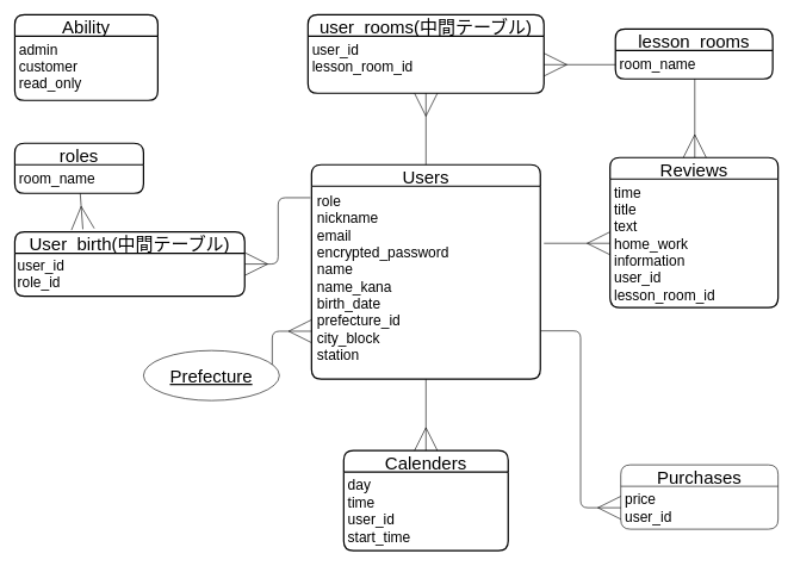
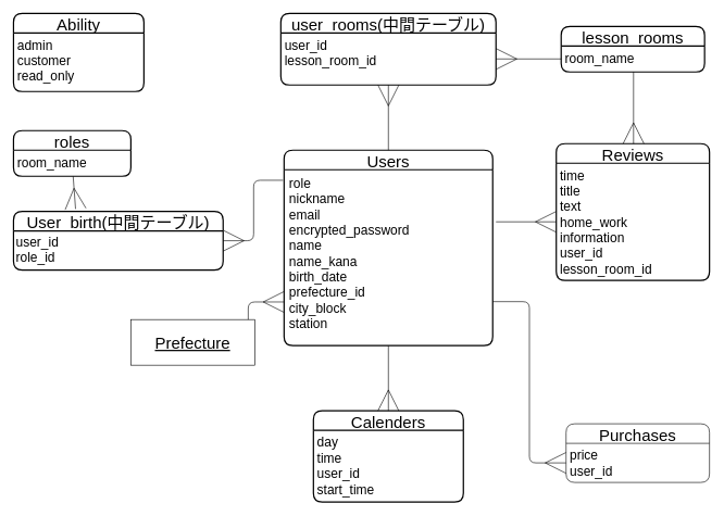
- <mxCell id="20" value="Prefecture" style="ellipse;whiteSpace=wrap;html=1;align=center;fontStyle=4;fontSize=25;" vertex="1" parent="1"><mxGeometry x="200" y="490" width="190" height="70" as="geometry" /></mxCell>
+ <mxCell id="20" value="Prefecture" style="whiteSpace=wrap;html=1;align=center;fontStyle=4;fontSize=25;rounded=0;" vertex="1" parent="1"><mxGeometry x="200" y="490" width="190" height="70" as="geometry" /></mxCell>
